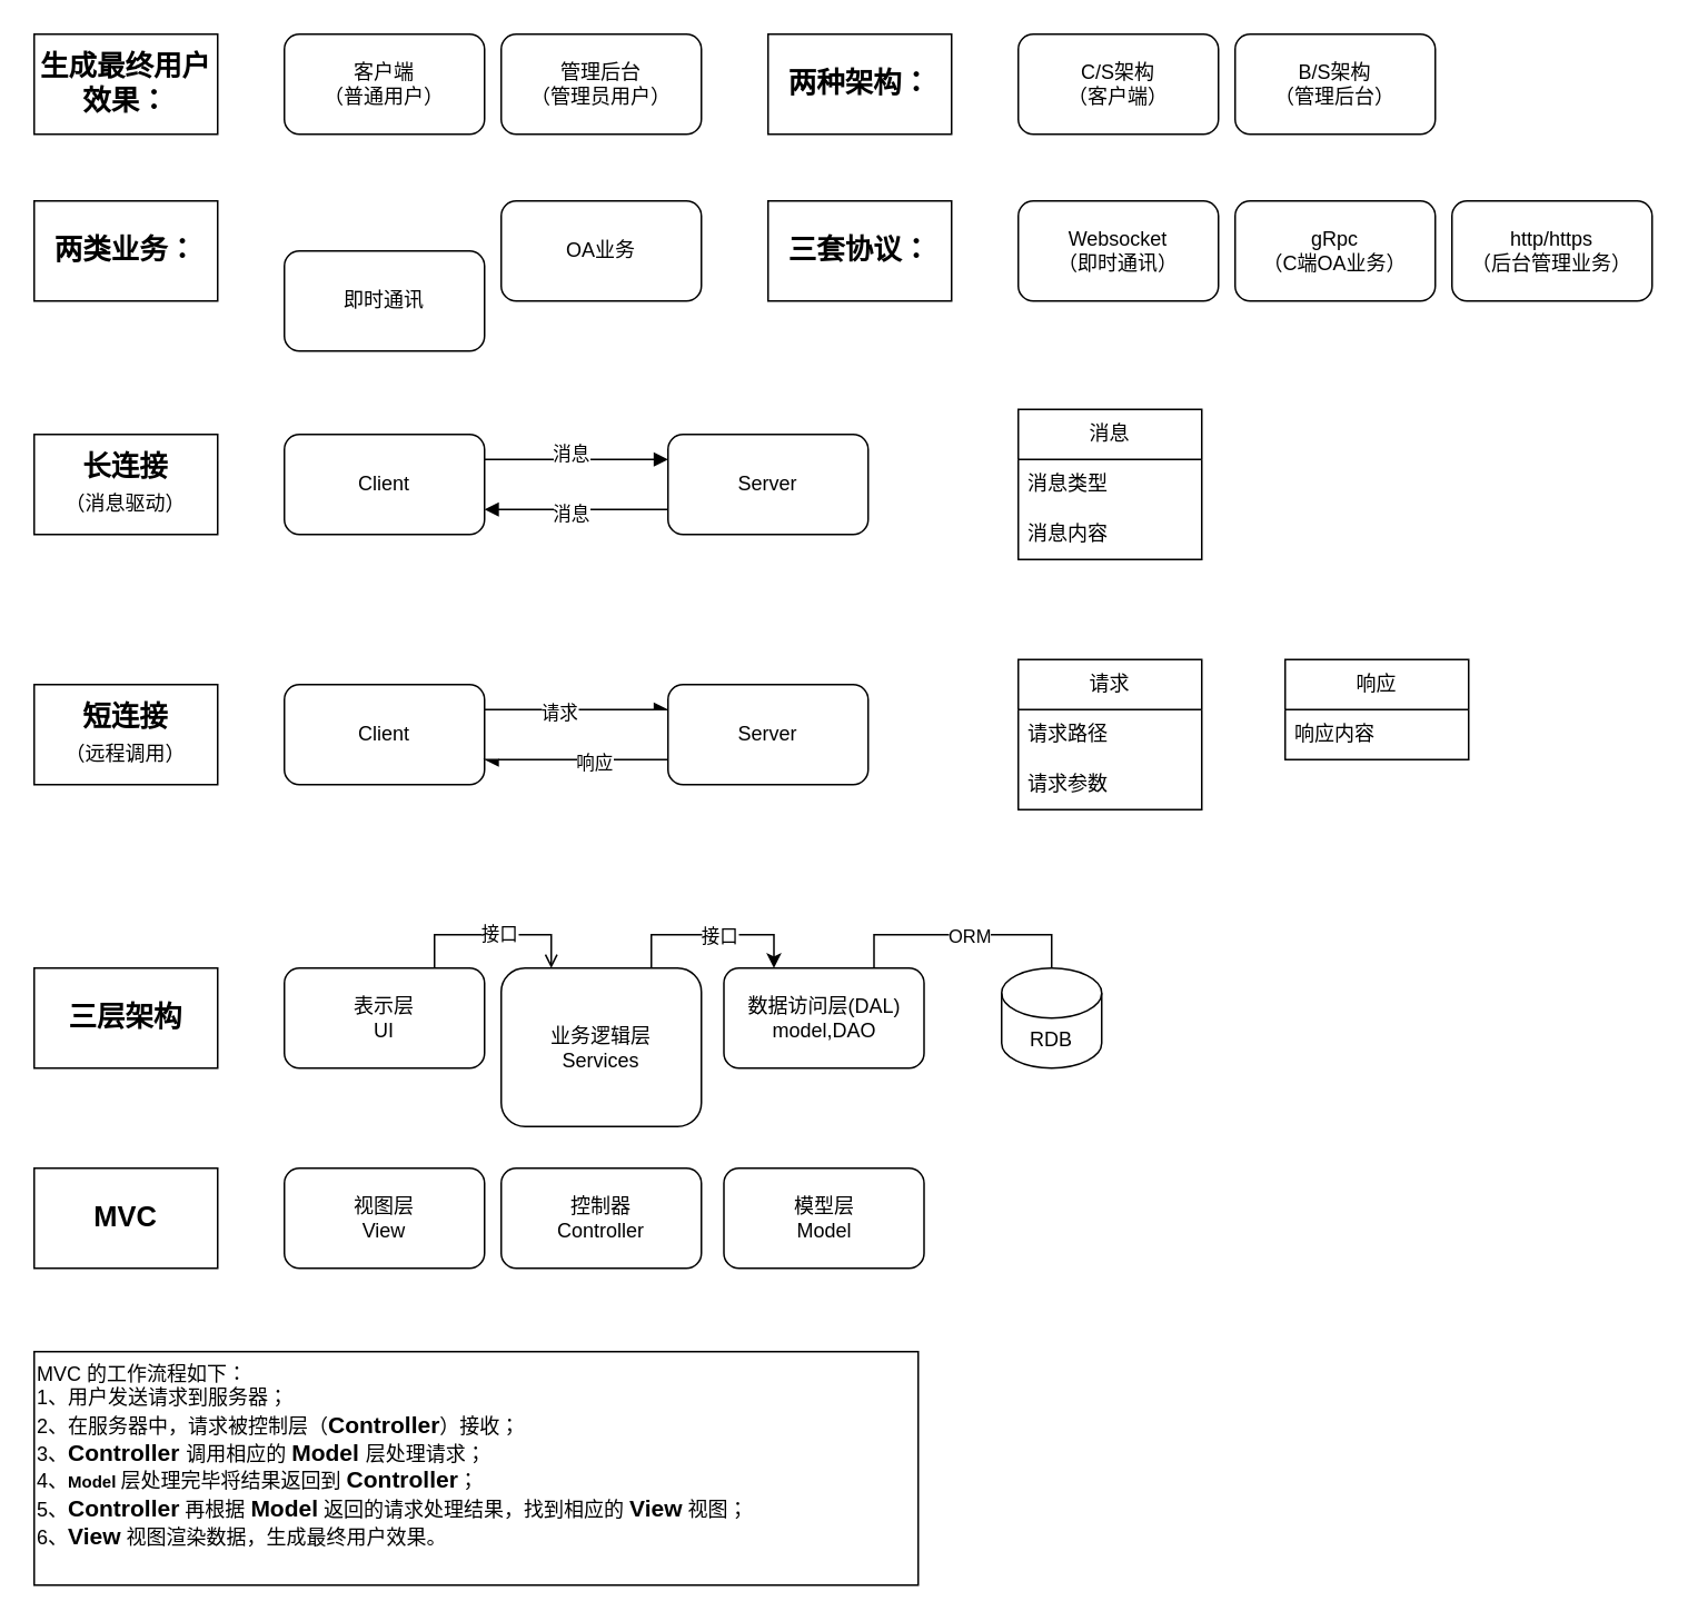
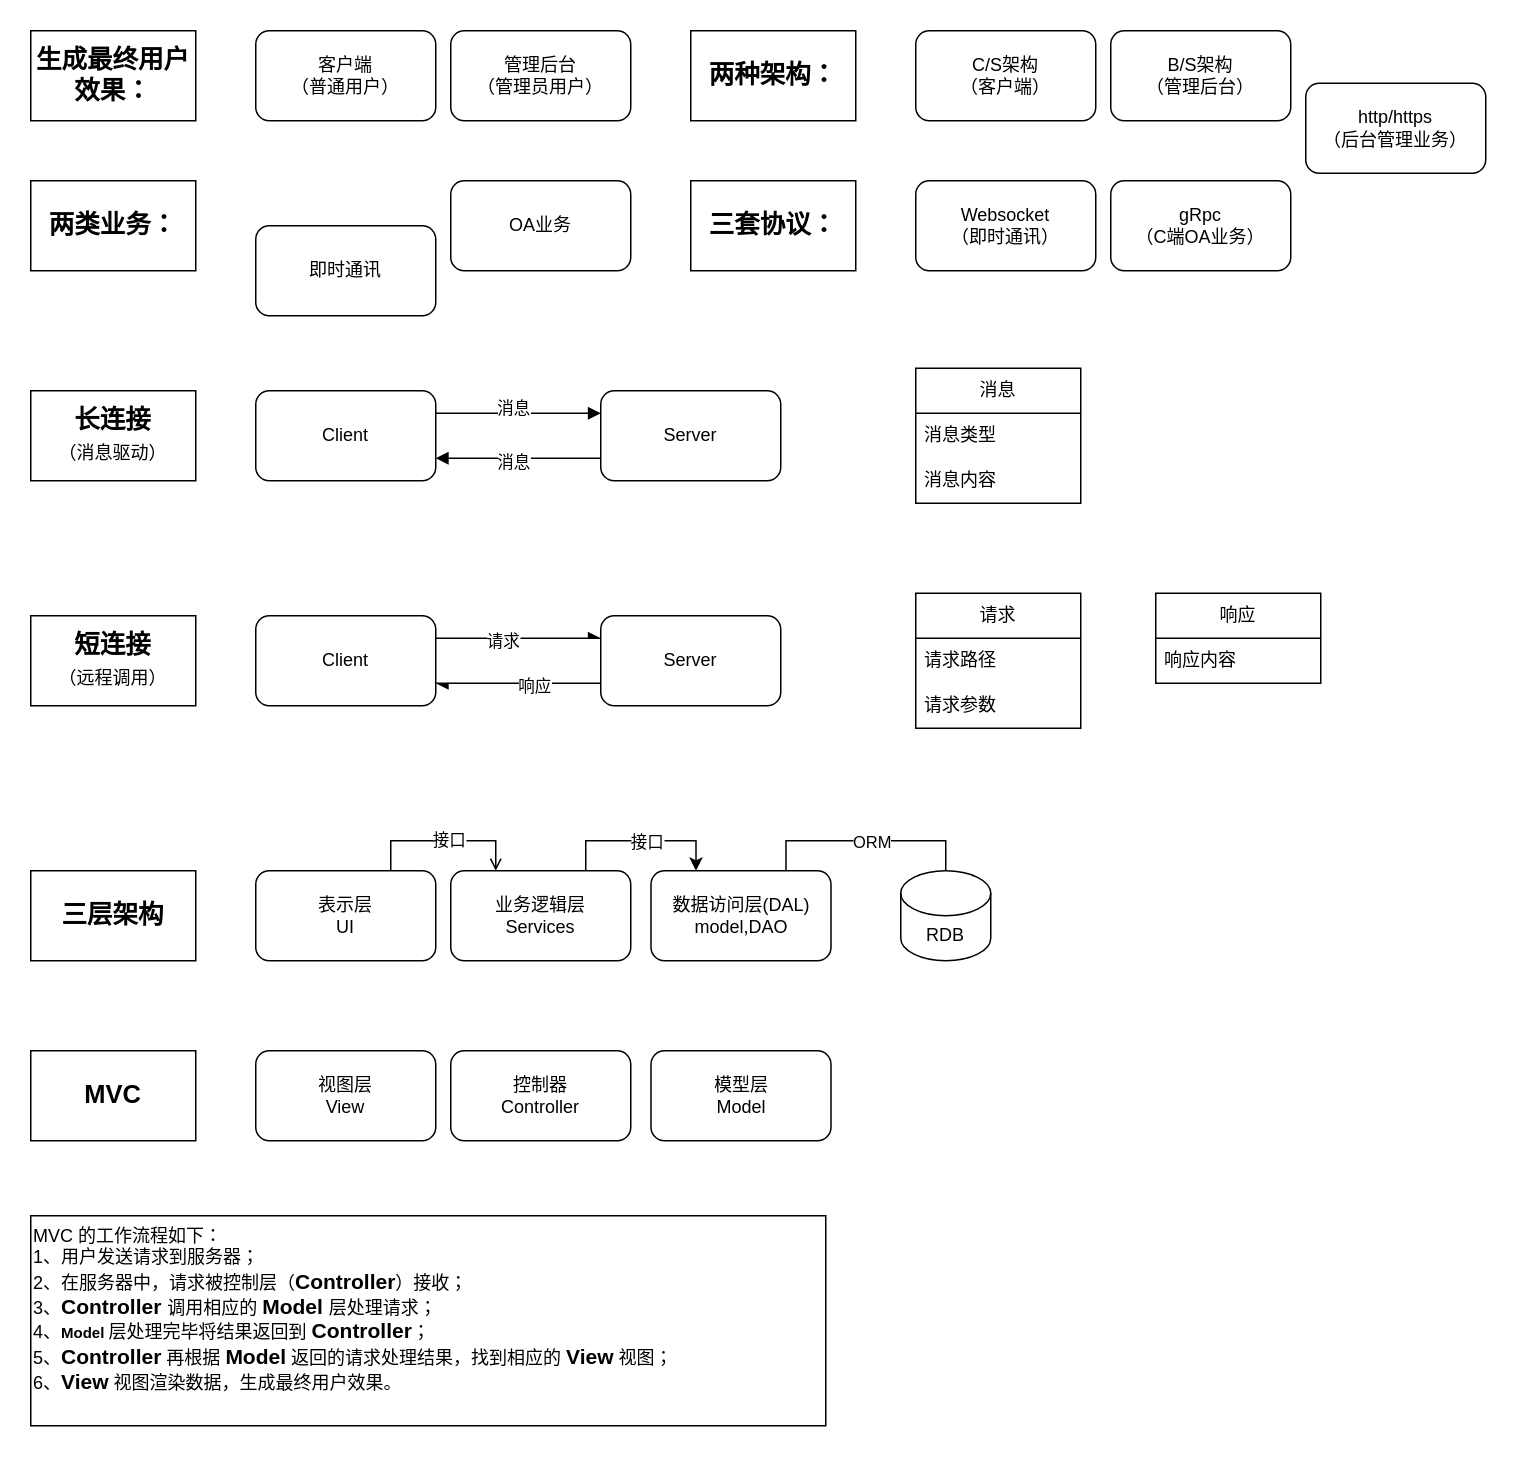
- <mxCell id="14" value="http/https&lt;br&gt;（后台管理业务）" style="rounded=1;whiteSpace=wrap;html=1;" parent="1" vertex="1"><mxGeometry x="870" y="120" width="120" height="60" as="geometry" /></mxCell>
+ <mxCell id="14" value="http/https&lt;br&gt;（后台管理业务）" style="rounded=1;whiteSpace=wrap;html=1;" parent="1" vertex="1"><mxGeometry x="870" y="55" width="120" height="60" as="geometry" /></mxCell>
- <mxCell id="43" value="业务逻辑层&lt;br&gt;Services" style="rounded=1;whiteSpace=wrap;html=1;" parent="1" vertex="1"><mxGeometry x="300" y="580" width="120" height="95" as="geometry" /></mxCell>
+ <mxCell id="43" value="业务逻辑层&lt;br&gt;Services" style="rounded=1;whiteSpace=wrap;html=1;" parent="1" vertex="1"><mxGeometry x="300" y="580" width="120" height="60" as="geometry" /></mxCell>
